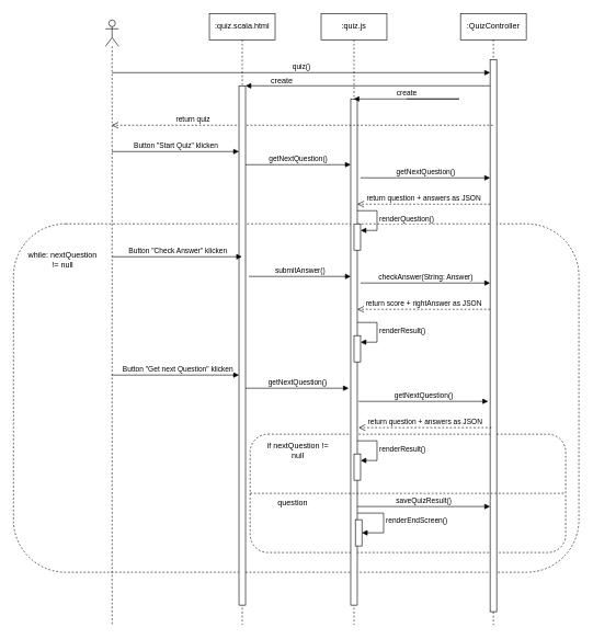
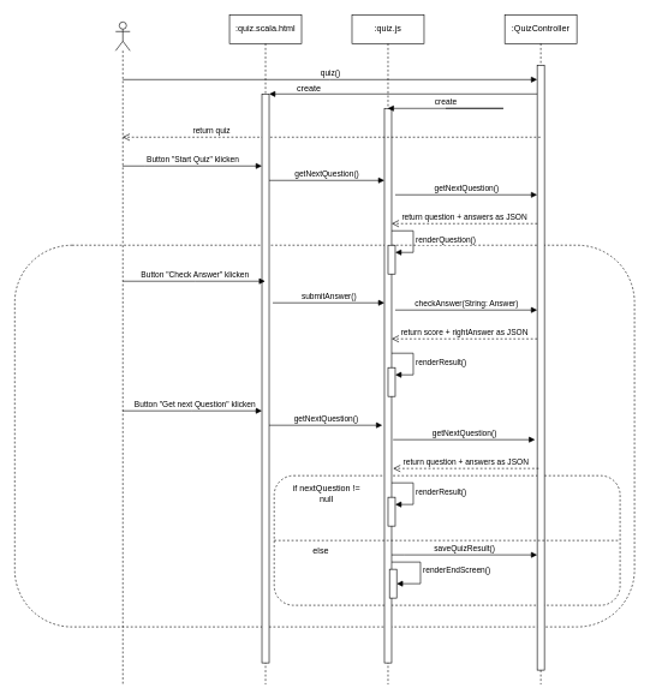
- <mxCell id="31" value="while: nextQuestion != null" style="text;html=1;strokeColor=none;fillColor=none;align=center;verticalAlign=middle;whiteSpace=wrap;rounded=0;" vertex="1" parent="1"><mxGeometry x="40" y="380" width="110" height="30" as="geometry" /></mxCell>
- <mxCell id="37" value="question" style="text;html=1;strokeColor=none;fillColor=none;align=center;verticalAlign=middle;whiteSpace=wrap;rounded=0;" vertex="1" parent="1"><mxGeometry x="390" y="750" width="110" height="30" as="geometry" /></mxCell>
+ <mxCell id="37" value="else" style="text;html=1;strokeColor=none;fillColor=none;align=center;verticalAlign=middle;whiteSpace=wrap;rounded=0;" vertex="1" parent="1"><mxGeometry x="390" y="750" width="110" height="30" as="geometry" /></mxCell>
